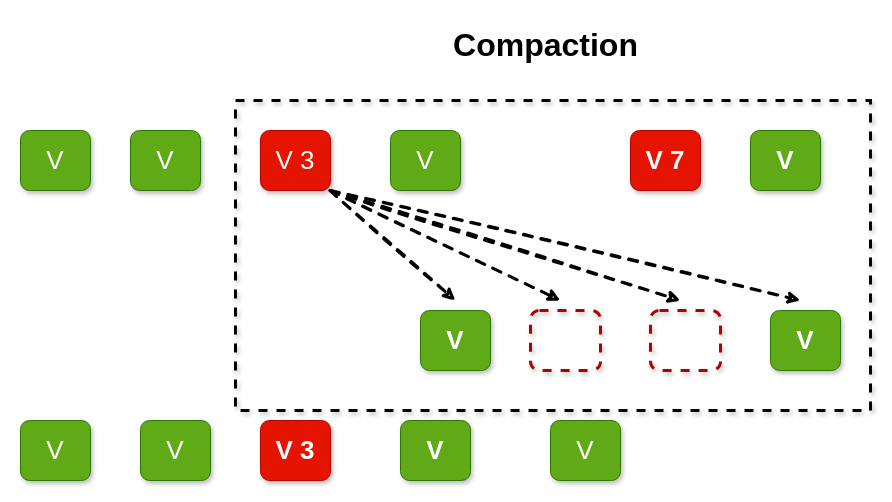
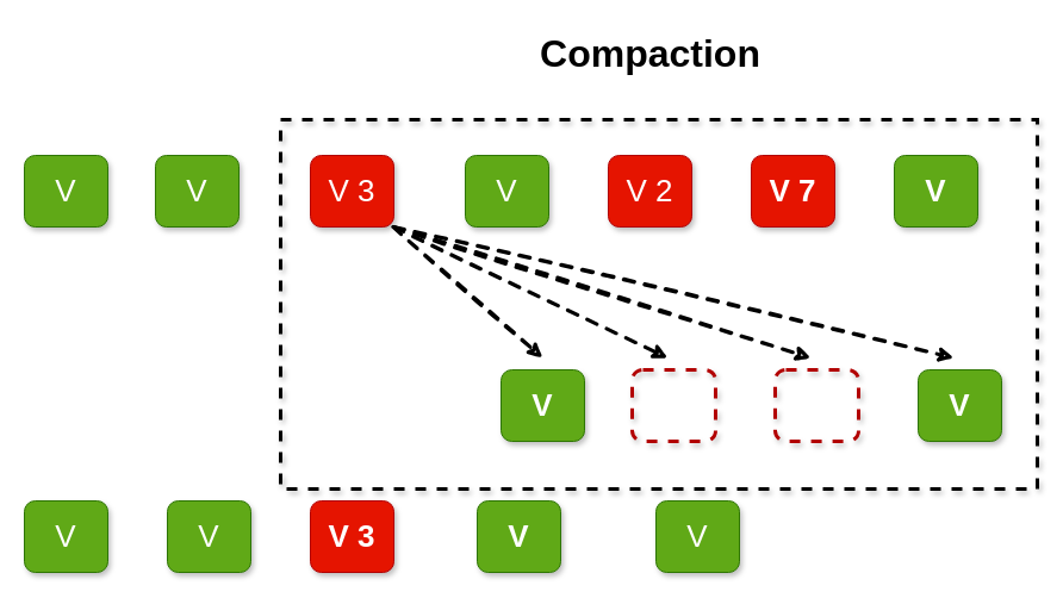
+ <mxCell id="17" value="&lt;font style=&quot;font-size: 26px;&quot;&gt;V 2&lt;/font&gt;" style="rounded=1;whiteSpace=wrap;html=1;fillColor=#e51400;fontColor=#ffffff;strokeColor=#B20000;shadow=1;sketch=0;strokeWidth=1;" vertex="1" parent="1"><mxGeometry x="510" y="130" width="70" height="60" as="geometry" /></mxCell>
